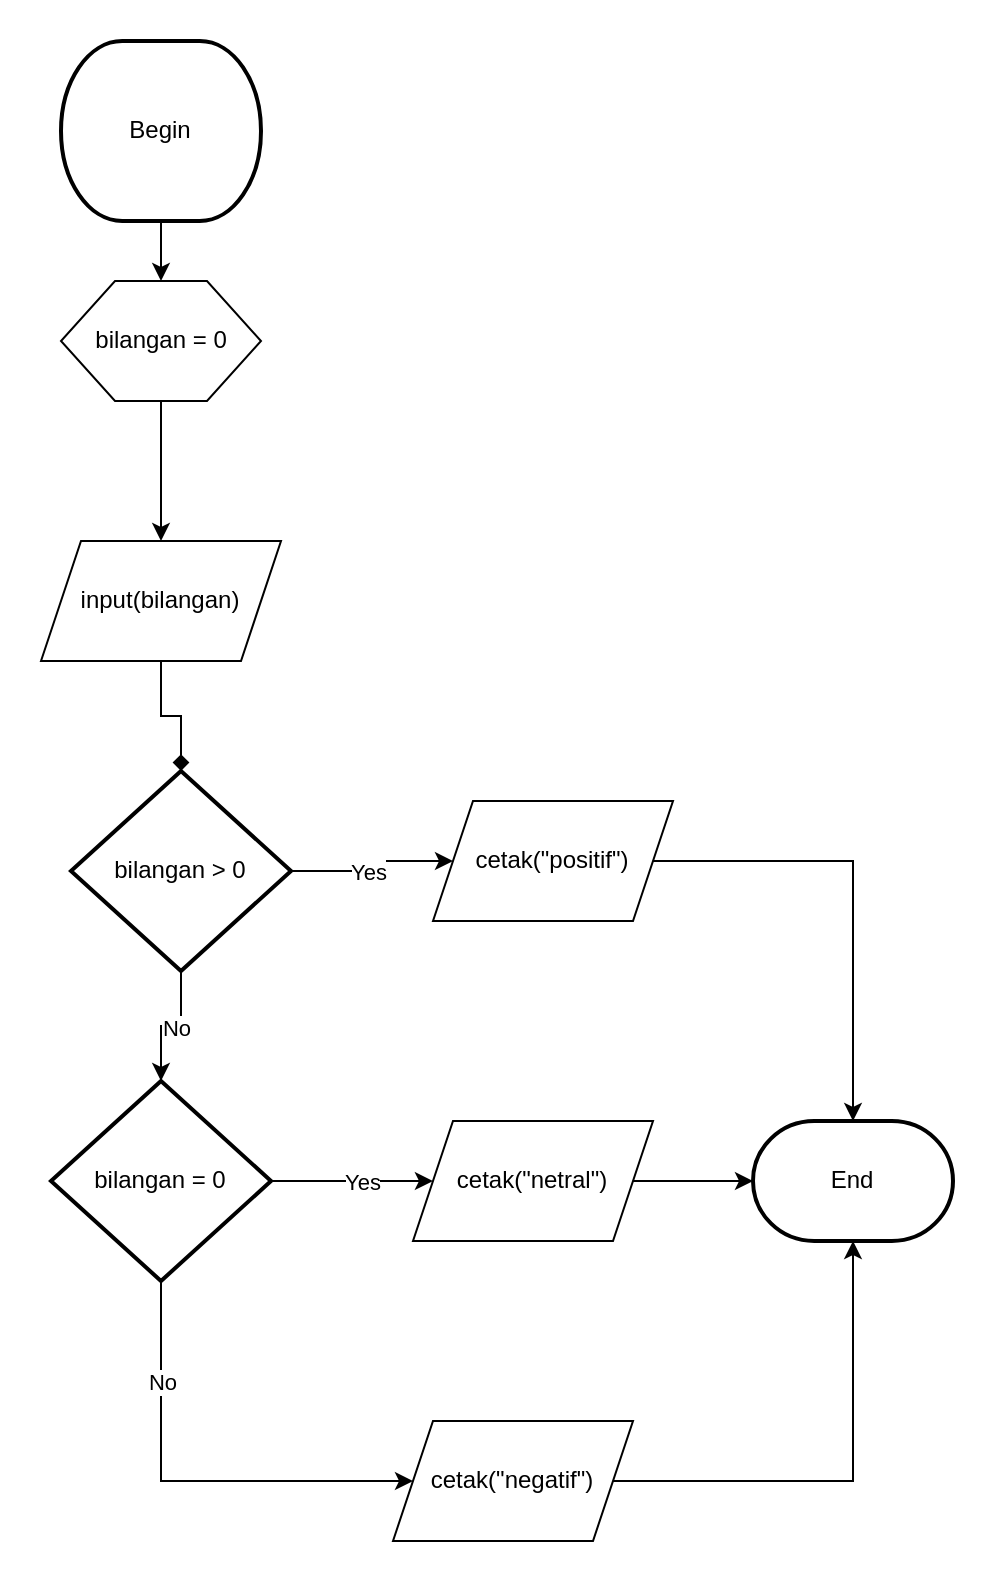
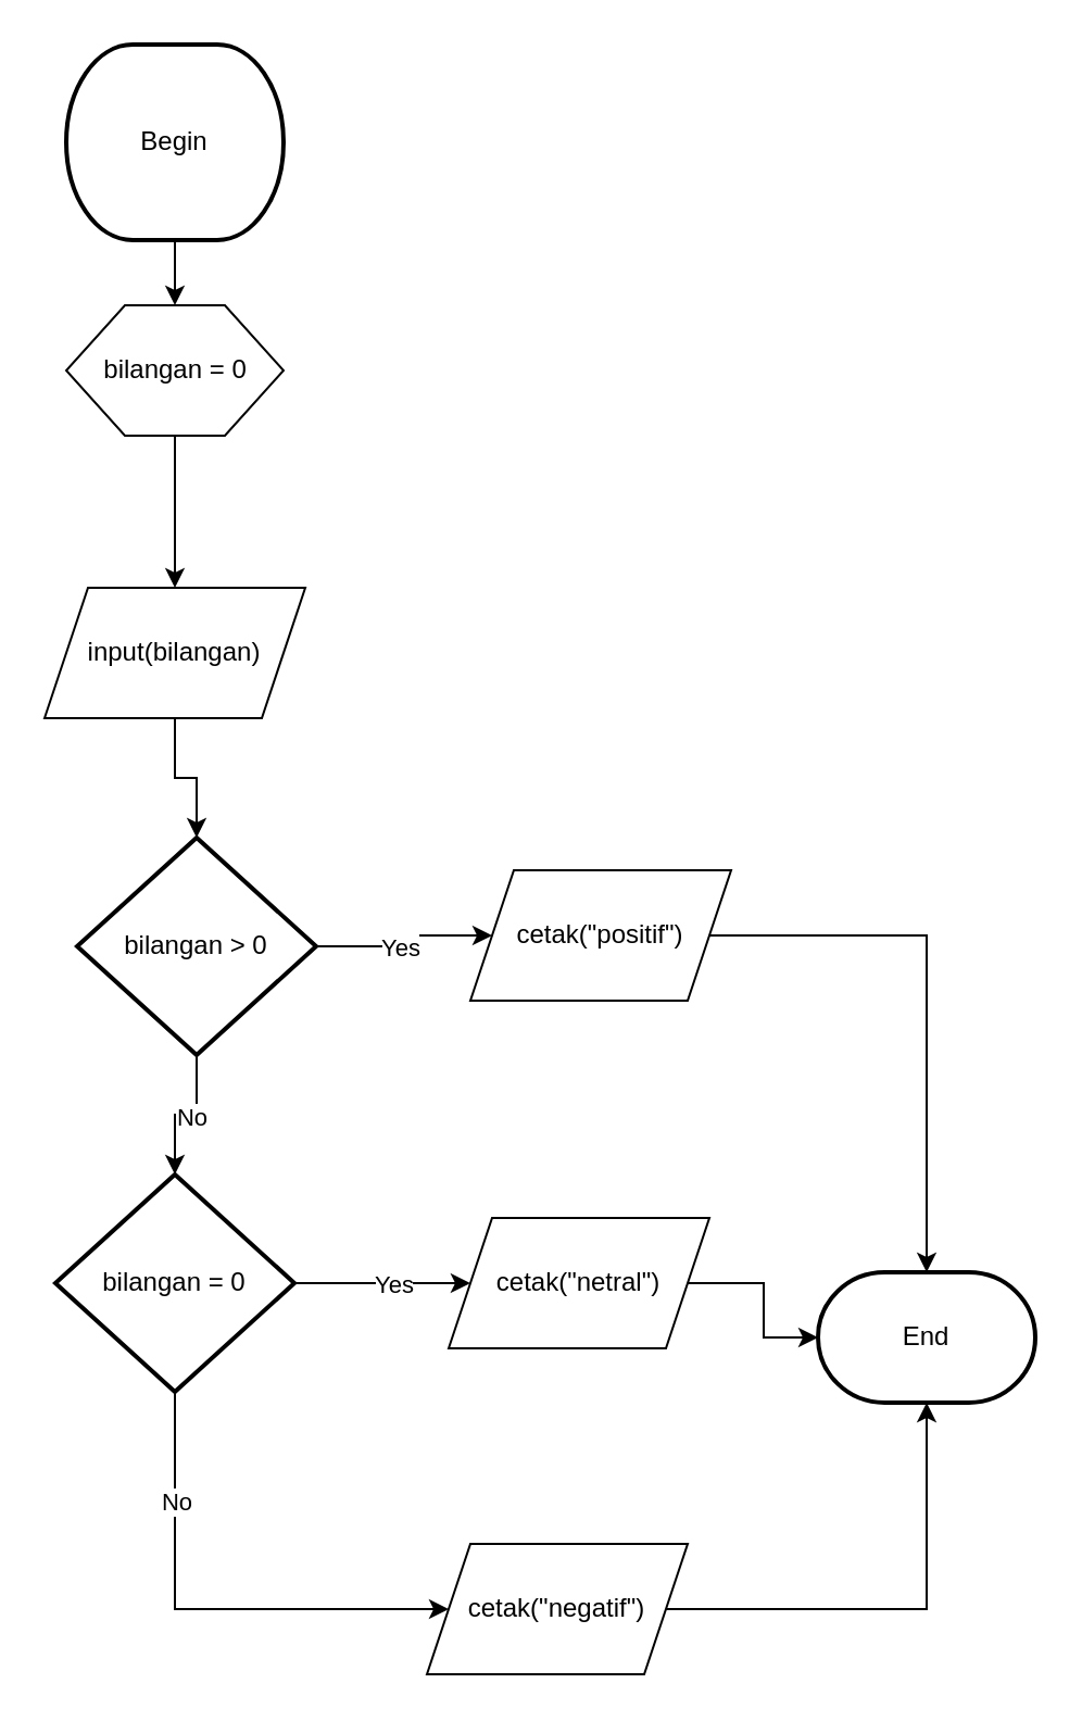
- <mxCell id="7" style="edgeStyle=orthogonalEdgeStyle;rounded=0;orthogonalLoop=1;jettySize=auto;html=1;endArrow=diamond;" edge="1" parent="1" source="8" target="13"><mxGeometry relative="1" as="geometry" /></mxCell>
+ <mxCell id="7" style="edgeStyle=orthogonalEdgeStyle;rounded=0;orthogonalLoop=1;jettySize=auto;html=1;" edge="1" parent="1" source="8" target="13"><mxGeometry relative="1" as="geometry" /></mxCell>
- <mxCell id="25" value="End" style="strokeWidth=2;html=1;shape=mxgraph.flowchart.terminator;whiteSpace=wrap;" vertex="1" parent="1"><mxGeometry x="376" y="560" width="100" height="60" as="geometry" /></mxCell>
+ <mxCell id="25" value="End" style="strokeWidth=2;html=1;shape=mxgraph.flowchart.terminator;whiteSpace=wrap;" vertex="1" parent="1"><mxGeometry x="376" y="585" width="100" height="60" as="geometry" /></mxCell>
